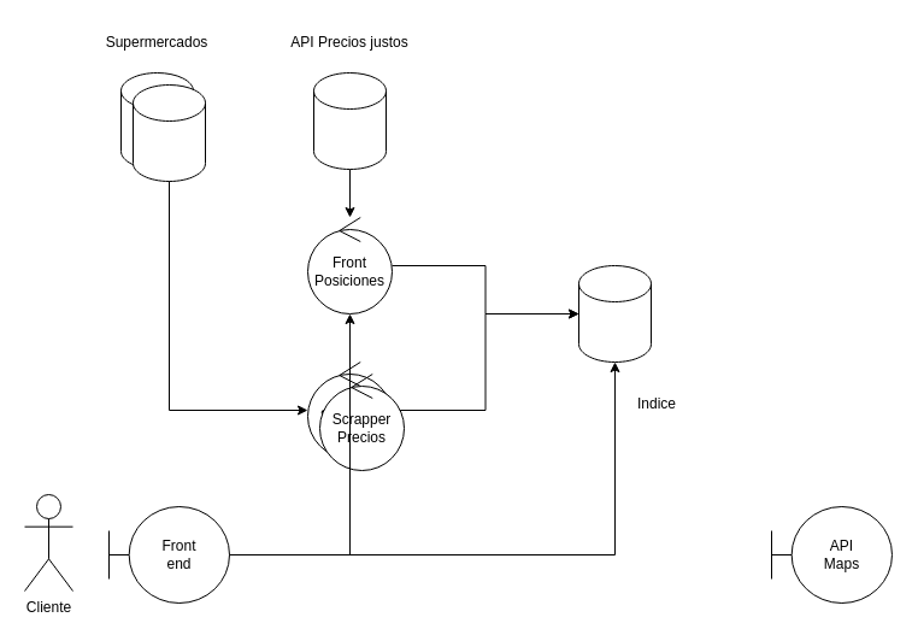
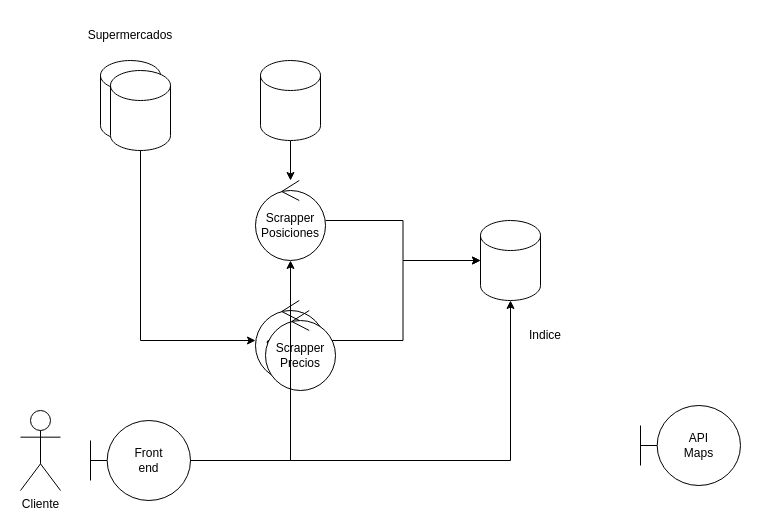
- <mxCell id="7" value="API Precios justos" style="text;html=1;strokeColor=none;fillColor=none;align=center;verticalAlign=middle;whiteSpace=wrap;rounded=0;" vertex="1" parent="1"><mxGeometry x="240" y="20" width="100" height="30" as="geometry" /></mxCell>
- <mxCell id="13" value="&lt;div&gt;Front&lt;/div&gt;Posiciones" style="ellipse;shape=umlControl;whiteSpace=wrap;html=1;" vertex="1" parent="1"><mxGeometry x="255" y="180" width="70" height="80" as="geometry" /></mxCell>
+ <mxCell id="13" value="&lt;div&gt;Scrapper&lt;/div&gt;Posiciones" style="ellipse;shape=umlControl;whiteSpace=wrap;html=1;" vertex="1" parent="1"><mxGeometry x="255" y="180" width="70" height="80" as="geometry" /></mxCell>
- <mxCell id="19" value="&lt;div&gt;API&lt;/div&gt;&lt;div&gt;Maps&lt;/div&gt;" style="shape=umlBoundary;whiteSpace=wrap;html=1;" vertex="1" parent="1"><mxGeometry x="640" y="420" width="100" height="80" as="geometry" /></mxCell>
+ <mxCell id="19" value="&lt;div&gt;API&lt;/div&gt;&lt;div&gt;Maps&lt;/div&gt;" style="shape=umlBoundary;whiteSpace=wrap;html=1;" vertex="1" parent="1"><mxGeometry x="640" y="405" width="100" height="80" as="geometry" /></mxCell>
